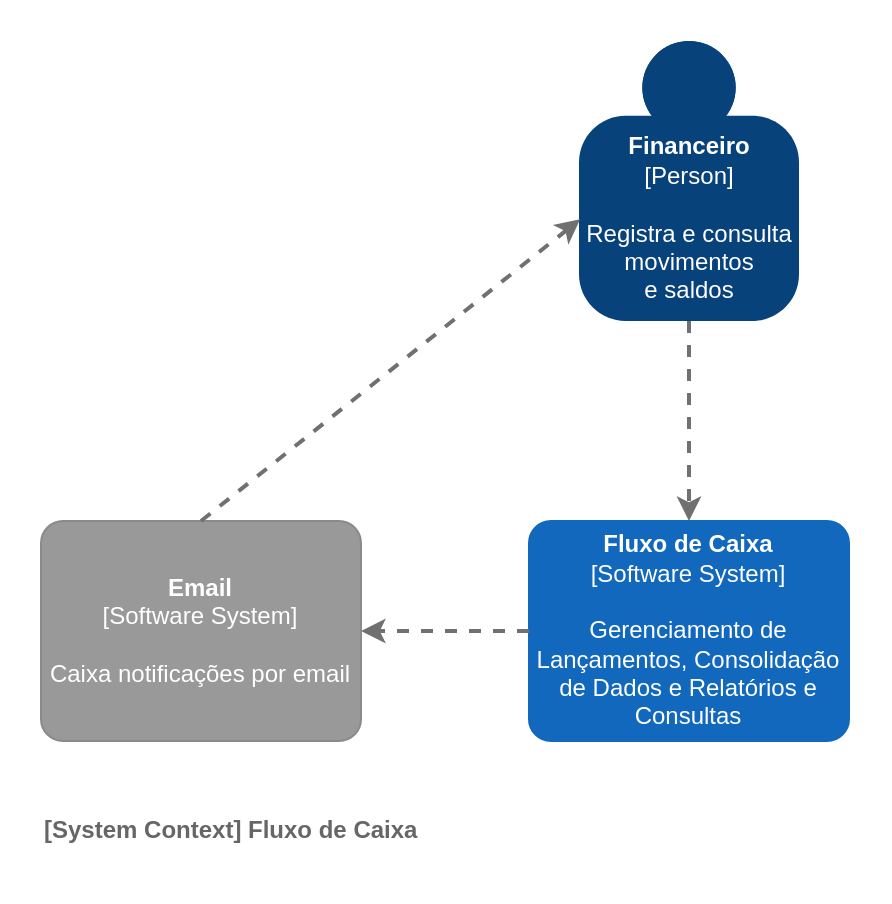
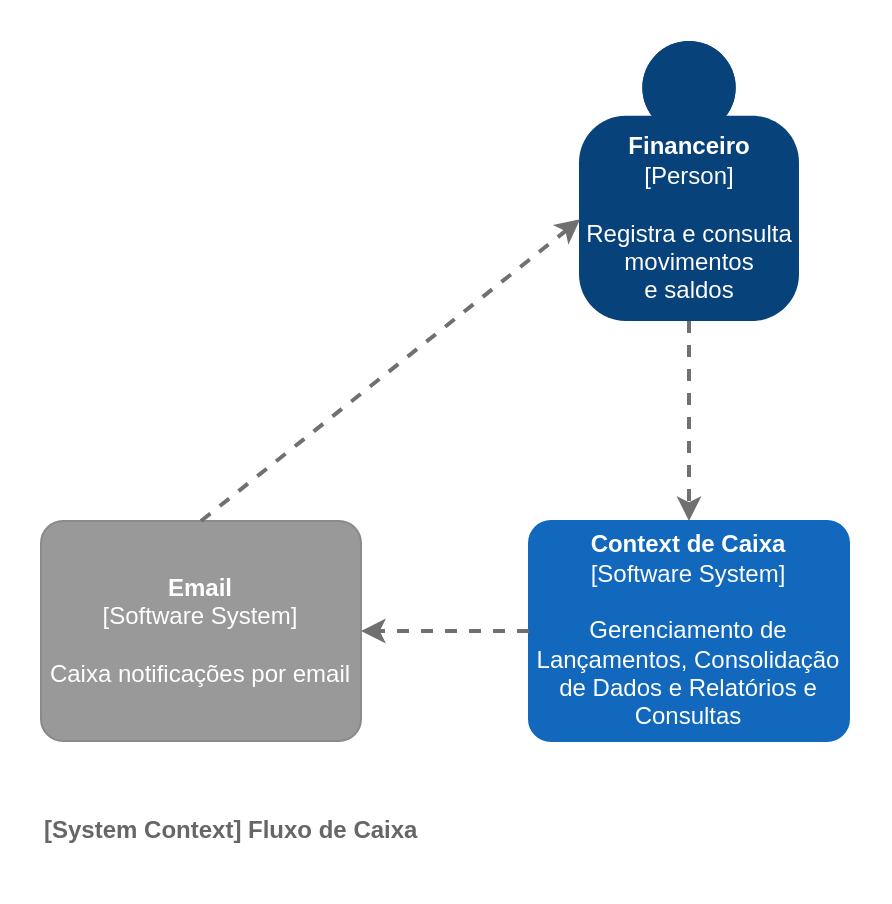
- <mxCell id="3" value="&lt;b&gt;Fluxo de Caixa&lt;/b&gt;&lt;div&gt;[Software System]&lt;/div&gt;&lt;br&gt;&lt;div&gt;Gerenciamento de Lançamentos, Consolidação de Dados e Relatórios e Consultas&lt;/div&gt;" style="rounded=1;whiteSpace=wrap;html=1;labelBackgroundColor=none;fillColor=#1168BD;fontColor=#ffffff;align=center;arcSize=10;strokeColor=#1168BD;metaEdit=1;metaData={&quot;c4Type&quot;:{&quot;editable&quot;:false}};points=[[0.25,0,0],[0.5,0,0],[0.75,0,0],[1,0.25,0],[1,0.5,0],[1,0.75,0],[0.75,1,0],[0.5,1,0],[0.25,1,0],[0,0.75,0],[0,0.5,0],[0,0.25,0]];" vertex="1" parent="1"><mxGeometry x="264" y="260" width="160" height="110.0" as="geometry" /></mxCell>
+ <mxCell id="3" value="&lt;b&gt;Context de Caixa&lt;/b&gt;&lt;div&gt;[Software System]&lt;/div&gt;&lt;br&gt;&lt;div&gt;Gerenciamento de Lançamentos, Consolidação de Dados e Relatórios e Consultas&lt;/div&gt;" style="rounded=1;whiteSpace=wrap;html=1;labelBackgroundColor=none;fillColor=#1168BD;fontColor=#ffffff;align=center;arcSize=10;strokeColor=#1168BD;metaEdit=1;metaData={&quot;c4Type&quot;:{&quot;editable&quot;:false}};points=[[0.25,0,0],[0.5,0,0],[0.75,0,0],[1,0.25,0],[1,0.5,0],[1,0.75,0],[0.75,1,0],[0.5,1,0],[0.25,1,0],[0,0.75,0],[0,0.5,0],[0,0.25,0]];" vertex="1" parent="1"><mxGeometry x="264" y="260" width="160" height="110.0" as="geometry" /></mxCell>
